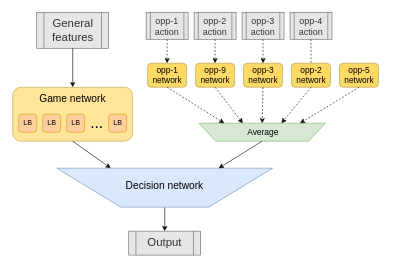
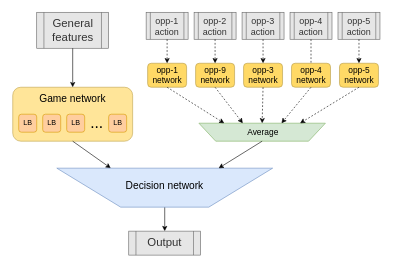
+ <mxCell id="20" value="&lt;div style=&quot;font-size: 15px&quot;&gt;opp-5 action&lt;br&gt;&lt;/div&gt;" style="shape=process;whiteSpace=wrap;html=1;backgroundOutline=1;fillColor=#E6E6E6;strokeColor=#666666;fontColor=#333333;" parent="1" vertex="1"><mxGeometry x="563" y="20" width="70" height="45" as="geometry" /></mxCell>
+ <mxCell id="30" value="" style="endArrow=classic;html=1;exitX=0.5;exitY=1;exitDx=0;exitDy=0;entryX=0.5;entryY=0;entryDx=0;entryDy=0;dashed=1;" parent="1" source="20" target="25" edge="1"><mxGeometry width="50" height="50" relative="1" as="geometry"><mxPoint x="318" y="95" as="sourcePoint" /><mxPoint x="318" y="130" as="targetPoint" /></mxGeometry></mxCell>
- <mxCell id="24" value="&lt;font style=&quot;font-size: 14px&quot;&gt;opp-2 network&lt;/font&gt;" style="rounded=1;whiteSpace=wrap;html=1;fillColor=#FFD966;strokeColor=#B59A49;" parent="1" vertex="1"><mxGeometry x="485.5" y="105" width="65" height="40" as="geometry" /></mxCell>
+ <mxCell id="24" value="&lt;font style=&quot;font-size: 14px&quot;&gt;opp-4 network&lt;/font&gt;" style="rounded=1;whiteSpace=wrap;html=1;fillColor=#FFD966;strokeColor=#B59A49;" parent="1" vertex="1"><mxGeometry x="485.5" y="105" width="65" height="40" as="geometry" /></mxCell>
